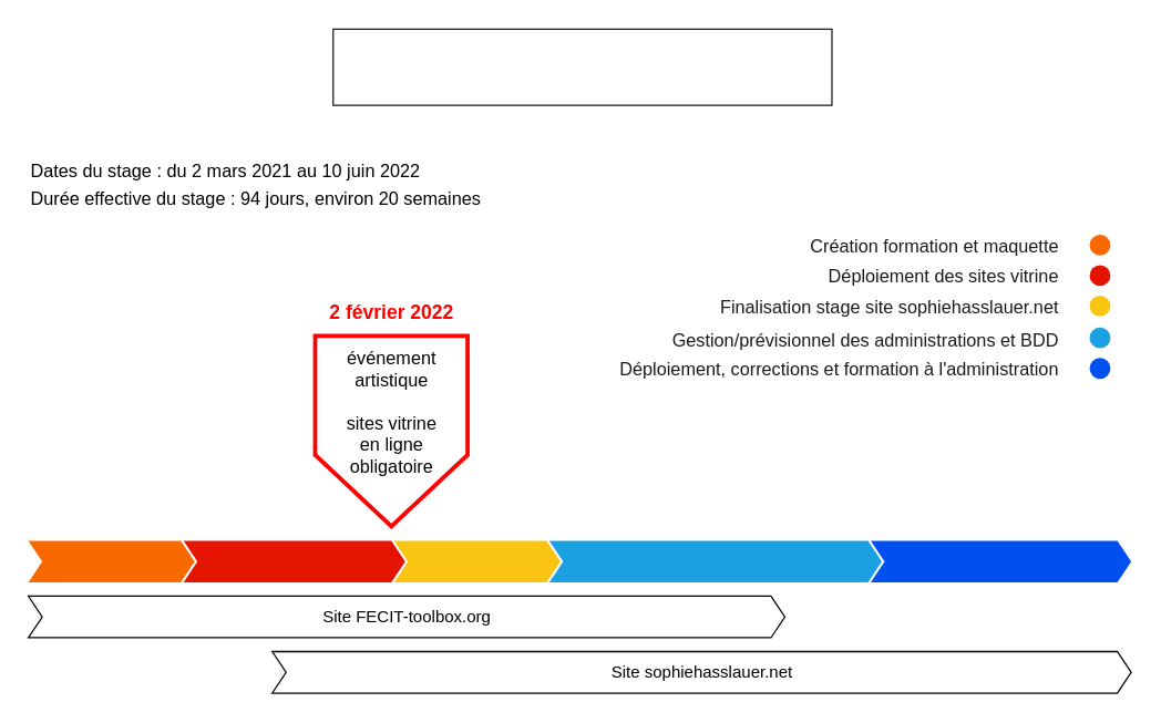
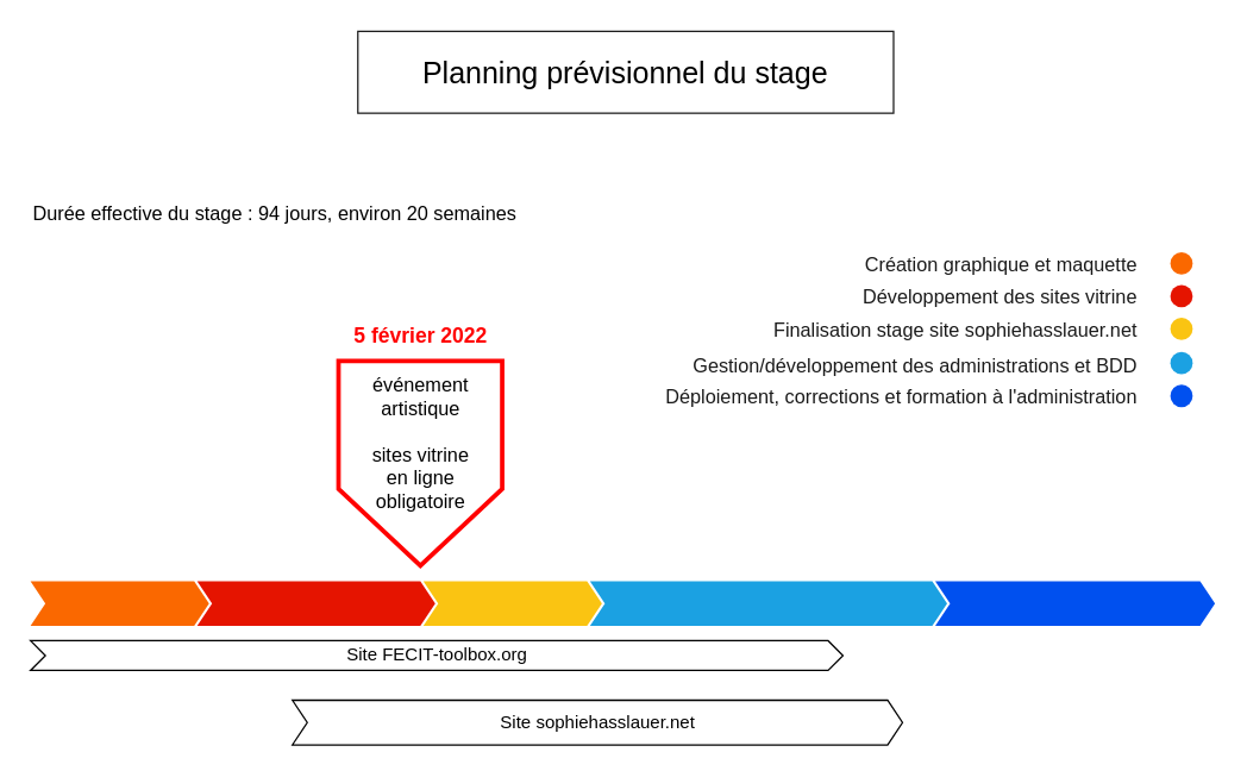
+ <mxCell id="3" value="Planning prévisionnel du stage" style="text;html=1;strokeColor=none;fillColor=none;align=center;verticalAlign=middle;whiteSpace=wrap;rounded=0;fontSize=20;" parent="1" vertex="1"><mxGeometry x="257" y="33" width="326" height="30" as="geometry" /></mxCell>
- <mxCell id="25" value="Dates du stage :&amp;nbsp;&lt;span&gt;du 2 mars 2021 au 10 juin 2022&lt;/span&gt;" style="text;html=1;align=left;verticalAlign=middle;resizable=0;points=[];autosize=1;strokeColor=none;fillColor=none;fontSize=13;" parent="1" vertex="1"><mxGeometry x="20" y="112.5" width="300" height="20" as="geometry" /></mxCell>
- <mxCell id="19" value="&lt;font color=&quot;#1a1a1a&quot;&gt;Création formation et maquette&lt;/font&gt;" style="text;html=1;strokeColor=none;fillColor=none;align=right;verticalAlign=middle;whiteSpace=wrap;rounded=0;fontSize=13;fontColor=#FF0000;flipV=1;" parent="1" vertex="1"><mxGeometry x="566" y="161.5" width="200" height="30" as="geometry" /></mxCell>
+ <mxCell id="19" value="&lt;font color=&quot;#1a1a1a&quot;&gt;Création graphique et maquette&lt;/font&gt;" style="text;html=1;strokeColor=none;fillColor=none;align=right;verticalAlign=middle;whiteSpace=wrap;rounded=0;fontSize=13;fontColor=#FF0000;flipV=1;" parent="1" vertex="1"><mxGeometry x="566" y="161.5" width="200" height="30" as="geometry" /></mxCell>
- <mxCell id="20" value="&lt;font color=&quot;#1a1a1a&quot;&gt;Déploiement&amp;nbsp;des sites vitrine&lt;/font&gt;" style="text;html=1;strokeColor=none;fillColor=none;align=right;verticalAlign=middle;whiteSpace=wrap;rounded=0;fontSize=13;fontColor=#FF0000;flipV=1;" parent="1" vertex="1"><mxGeometry x="566" y="183.5" width="200" height="30" as="geometry" /></mxCell>
+ <mxCell id="20" value="&lt;font color=&quot;#1a1a1a&quot;&gt;Développement&amp;nbsp;des sites vitrine&lt;/font&gt;" style="text;html=1;strokeColor=none;fillColor=none;align=right;verticalAlign=middle;whiteSpace=wrap;rounded=0;fontSize=13;fontColor=#FF0000;flipV=1;" parent="1" vertex="1"><mxGeometry x="566" y="183.5" width="200" height="30" as="geometry" /></mxCell>
- <mxCell id="13" value="2 février 2022" style="text;html=1;align=center;verticalAlign=middle;resizable=0;points=[];autosize=1;strokeColor=none;fillColor=none;fontSize=14;fontColor=#FF0000;fontStyle=1" parent="1" vertex="1"><mxGeometry x="227" y="215" width="110" height="20" as="geometry" /></mxCell>
+ <mxCell id="13" value="5 février 2022" style="text;html=1;align=center;verticalAlign=middle;resizable=0;points=[];autosize=1;strokeColor=none;fillColor=none;fontSize=14;fontColor=#FF0000;fontStyle=1" parent="1" vertex="1"><mxGeometry x="227" y="215" width="110" height="20" as="geometry" /></mxCell>
- <mxCell id="22" value="&lt;font color=&quot;#1a1a1a&quot;&gt;Gestion/prévisionnel des administrations et BDD&lt;/font&gt;" style="text;html=1;strokeColor=none;fillColor=none;align=right;verticalAlign=middle;whiteSpace=wrap;rounded=0;fontSize=13;fontColor=#FF0000;flipV=1;" parent="1" vertex="1"><mxGeometry x="446" y="229.5" width="320" height="30" as="geometry" /></mxCell>
+ <mxCell id="22" value="&lt;font color=&quot;#1a1a1a&quot;&gt;Gestion/développement des administrations et BDD&lt;/font&gt;" style="text;html=1;strokeColor=none;fillColor=none;align=right;verticalAlign=middle;whiteSpace=wrap;rounded=0;fontSize=13;fontColor=#FF0000;flipV=1;" parent="1" vertex="1"><mxGeometry x="446" y="229.5" width="320" height="30" as="geometry" /></mxCell>
- <mxCell id="5" value="Site FECIT-toolbox.org" style="html=1;shadow=0;dashed=0;align=center;verticalAlign=middle;shape=mxgraph.arrows2.arrow;dy=0;dx=10;notch=10;" parent="1" vertex="1"><mxGeometry x="20" y="430" width="546" height="30" as="geometry" /></mxCell>
+ <mxCell id="5" value="Site FECIT-toolbox.org" style="html=1;shadow=0;dashed=0;align=center;verticalAlign=middle;shape=mxgraph.arrows2.arrow;dy=0;dx=10;notch=10;" parent="1" vertex="1"><mxGeometry x="20" y="430" width="546" height="20" as="geometry" /></mxCell>
- <mxCell id="2" value="Site sophiehasslauer.net" style="html=1;shadow=0;dashed=0;align=center;verticalAlign=middle;shape=mxgraph.arrows2.arrow;dy=0;dx=10;notch=10;" parent="1" vertex="1"><mxGeometry x="196" y="470" width="620" height="30" as="geometry" /></mxCell>
+ <mxCell id="2" value="Site sophiehasslauer.net" style="html=1;shadow=0;dashed=0;align=center;verticalAlign=middle;shape=mxgraph.arrows2.arrow;dy=0;dx=10;notch=10;" parent="1" vertex="1"><mxGeometry x="196" y="470" width="410" height="30" as="geometry" /></mxCell>
